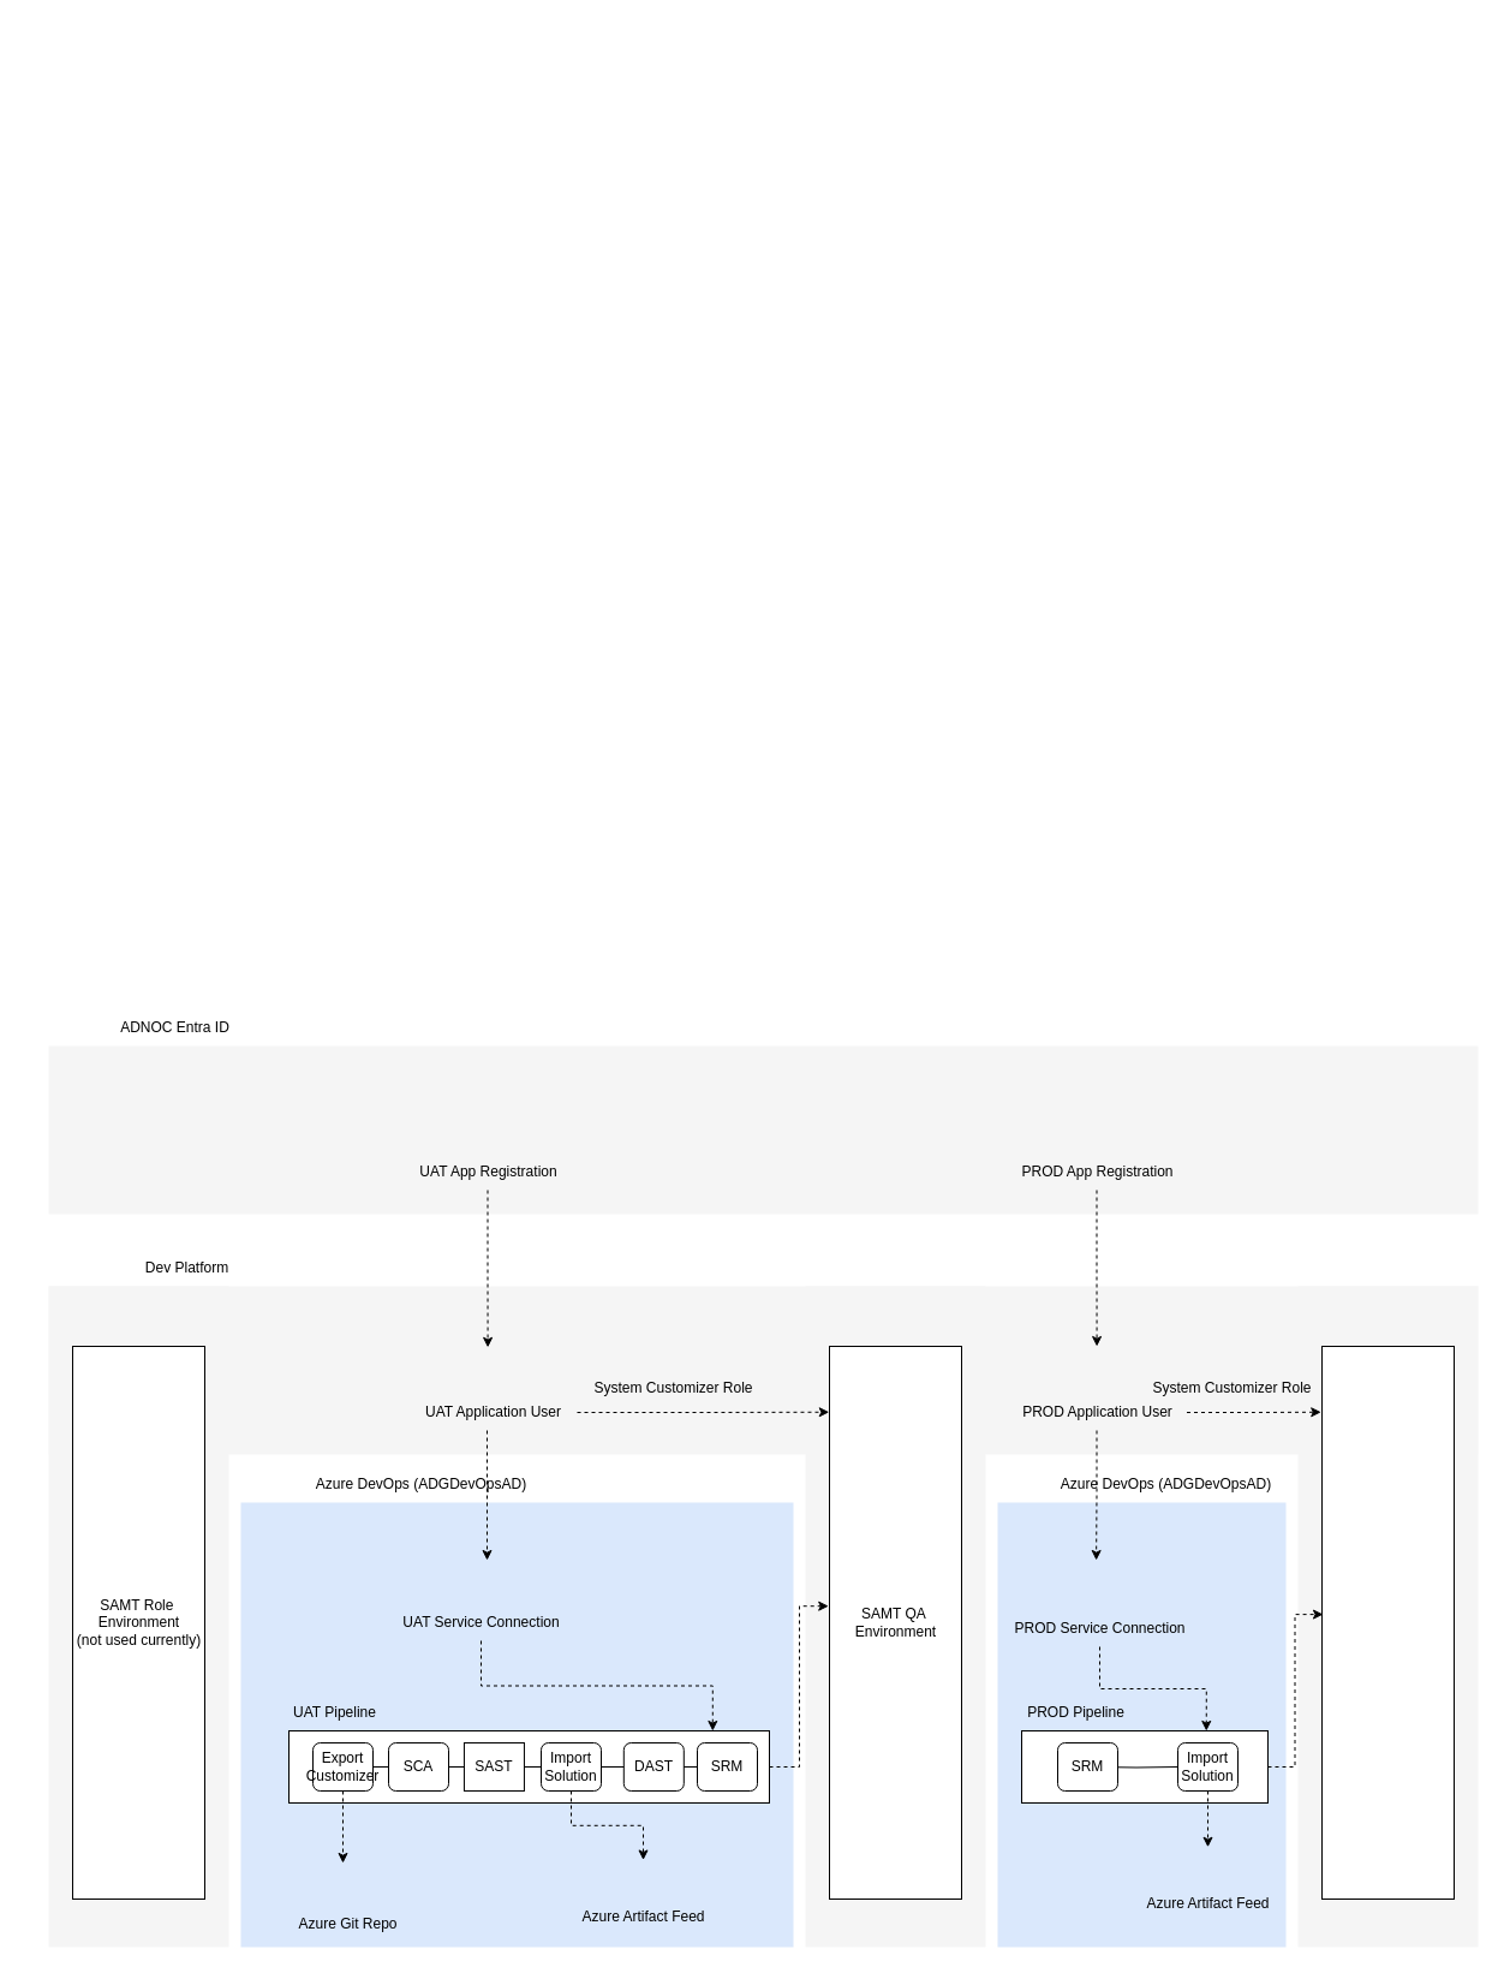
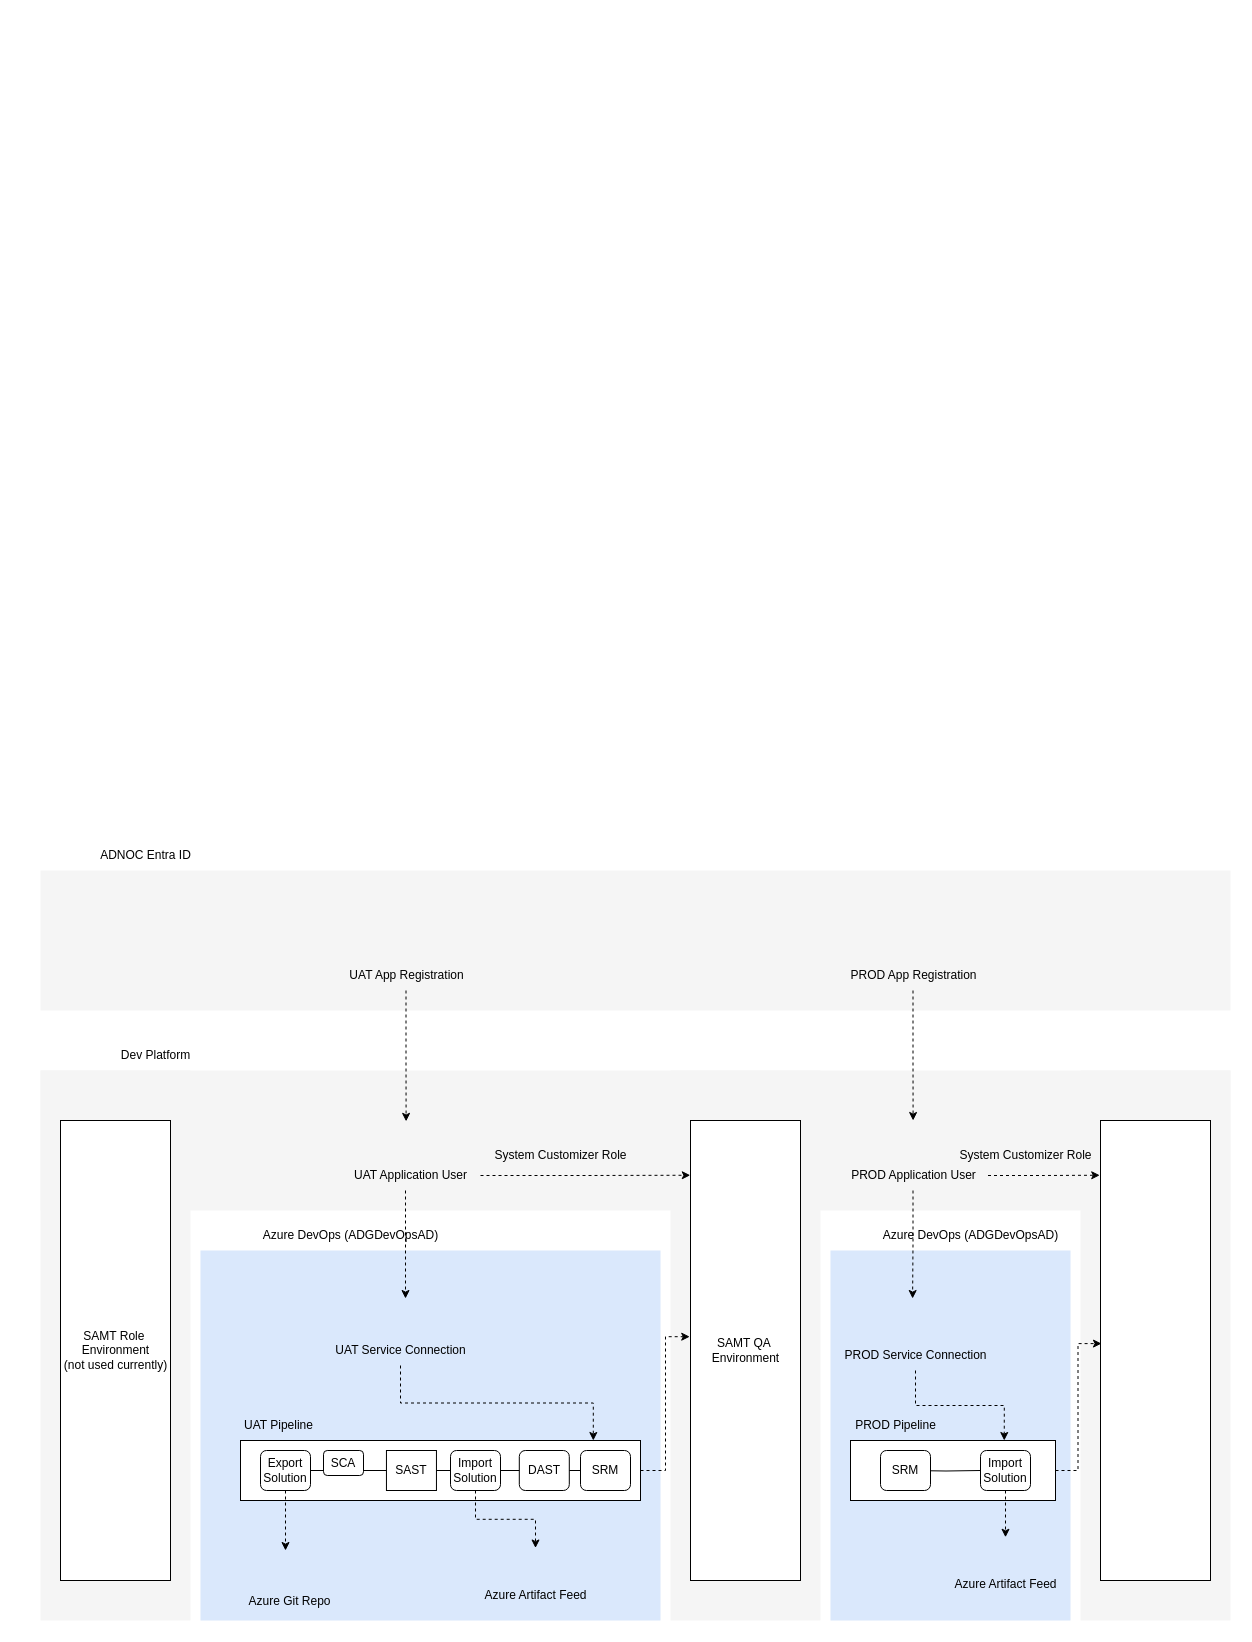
- <mxCell id="35" value="Export&lt;div&gt;Customizer&lt;/div&gt;" style="rounded=1;whiteSpace=wrap;html=1;" vertex="1" parent="1"><mxGeometry x="260" y="1450" width="50" height="40" as="geometry" /></mxCell>
+ <mxCell id="35" value="Export&lt;div&gt;Solution&lt;/div&gt;" style="rounded=1;whiteSpace=wrap;html=1;" vertex="1" parent="1"><mxGeometry x="260" y="1450" width="50" height="40" as="geometry" /></mxCell>
- <mxCell id="36" value="SCA" style="rounded=1;whiteSpace=wrap;html=1;" vertex="1" parent="1"><mxGeometry x="323" y="1450" width="50" height="40" as="geometry" /></mxCell>
+ <mxCell id="36" value="SCA" style="rounded=1;whiteSpace=wrap;html=1;" vertex="1" parent="1"><mxGeometry x="323" y="1450" width="40" height="25" as="geometry" /></mxCell>
